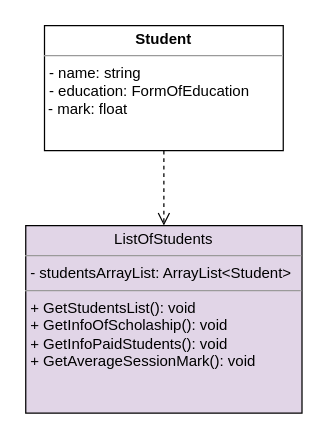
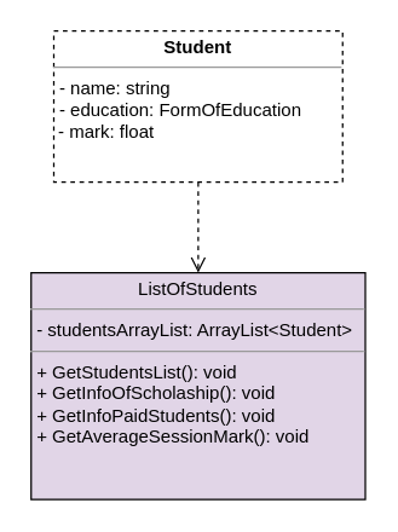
- <mxCell id="2" value="&lt;p style=&quot;margin:0px;margin-top:4px;text-align:center;&quot;&gt;&lt;b&gt;Student&lt;/b&gt;&lt;/p&gt;&lt;hr size=&quot;1&quot;&gt;&lt;p style=&quot;margin:0px;margin-left:4px;&quot;&gt;- name: string&lt;/p&gt;&lt;p style=&quot;margin:0px;margin-left:4px;&quot;&gt;- education: FormOfEducation&lt;br&gt;&lt;/p&gt;&amp;nbsp;- mark: float&lt;br&gt;&lt;p style=&quot;margin:0px;margin-left:4px;&quot;&gt;&amp;nbsp;&lt;/p&gt;&lt;p style=&quot;margin:0px;margin-left:4px;&quot;&gt;&lt;br&gt;&lt;/p&gt;" style="verticalAlign=top;align=left;overflow=fill;fontSize=12;fontFamily=Helvetica;html=1;whiteSpace=wrap;" vertex="1" parent="1"><mxGeometry x="35" y="20" width="191" height="100" as="geometry" /></mxCell>
+ <mxCell id="2" value="&lt;p style=&quot;margin:0px;margin-top:4px;text-align:center;&quot;&gt;&lt;b&gt;Student&lt;/b&gt;&lt;/p&gt;&lt;hr size=&quot;1&quot;&gt;&lt;p style=&quot;margin:0px;margin-left:4px;&quot;&gt;- name: string&lt;/p&gt;&lt;p style=&quot;margin:0px;margin-left:4px;&quot;&gt;- education: FormOfEducation&lt;br&gt;&lt;/p&gt;&amp;nbsp;- mark: float&lt;br&gt;&lt;p style=&quot;margin:0px;margin-left:4px;&quot;&gt;&amp;nbsp;&lt;/p&gt;&lt;p style=&quot;margin:0px;margin-left:4px;&quot;&gt;&lt;br&gt;&lt;/p&gt;" style="verticalAlign=top;align=left;overflow=fill;fontSize=12;fontFamily=Helvetica;html=1;whiteSpace=wrap;dashed=1;" vertex="1" parent="1"><mxGeometry x="35" y="20" width="191" height="100" as="geometry" /></mxCell>
